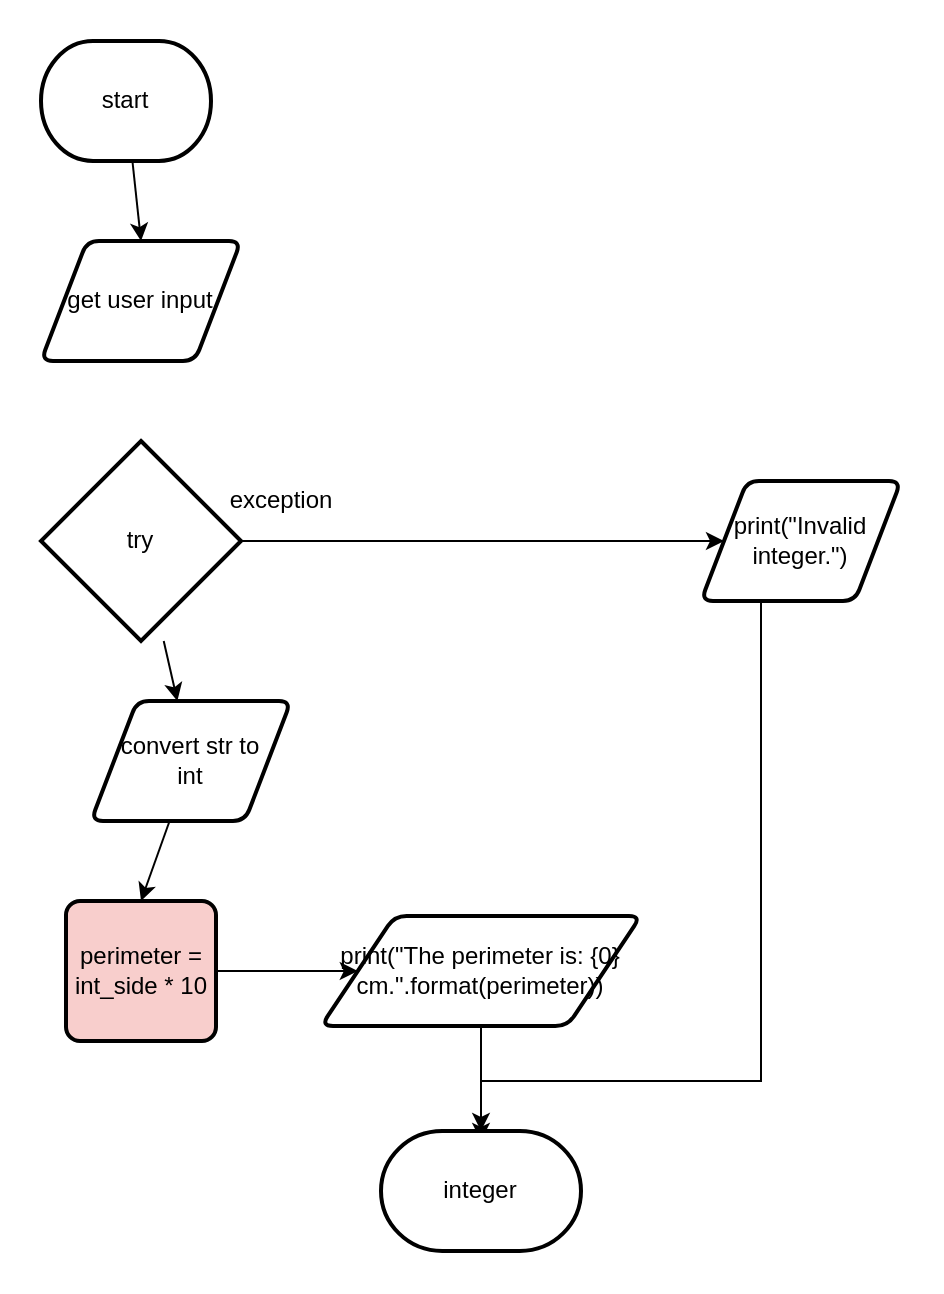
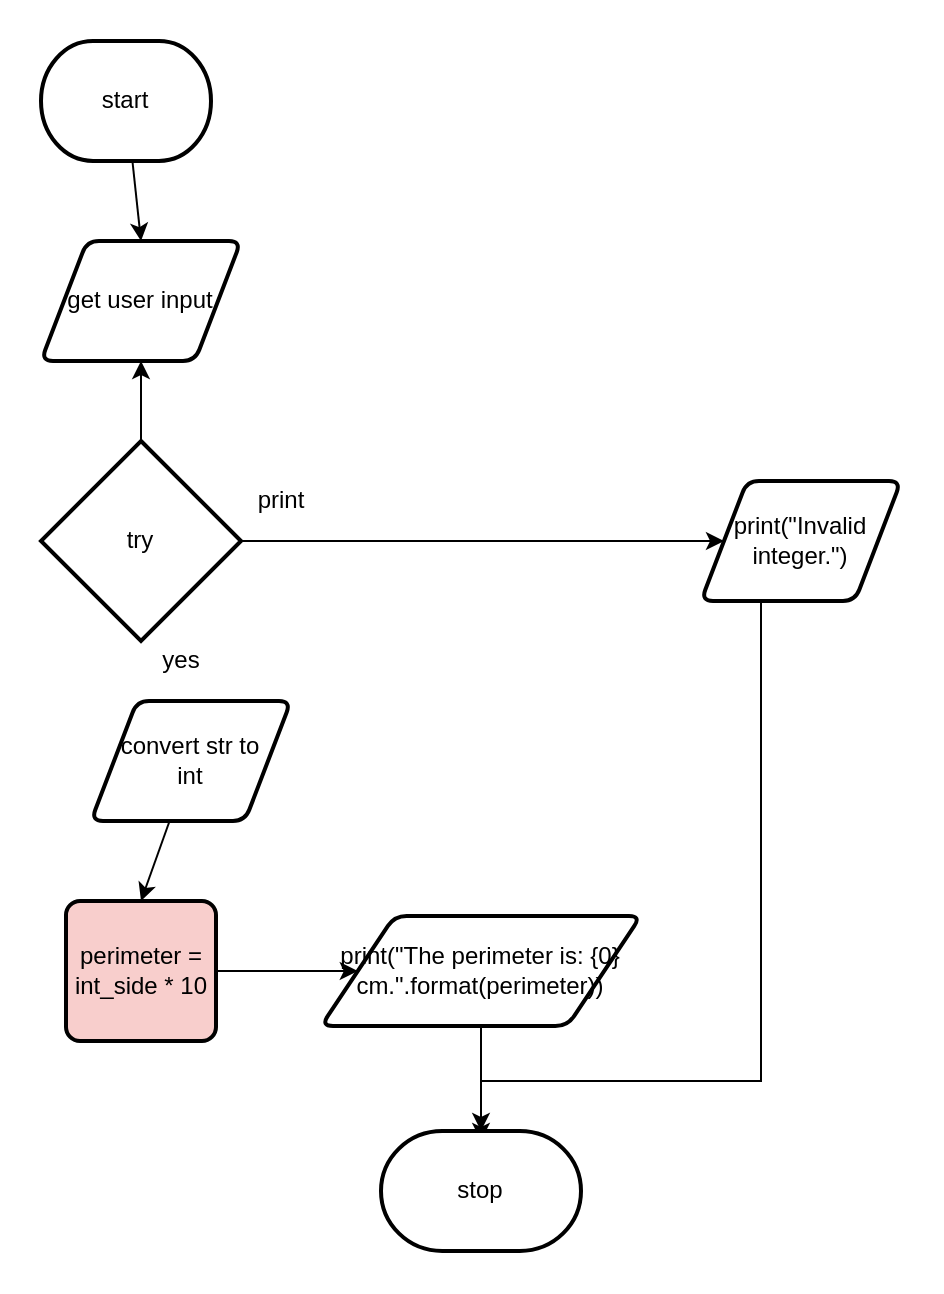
- <mxCell id="14" value="exception" style="text;html=1;align=center;verticalAlign=middle;resizable=0;points=[];autosize=1;strokeColor=none;fillColor=none;" parent="1" vertex="1"><mxGeometry x="105" y="240" width="70" height="20" as="geometry" /></mxCell>
+ <mxCell id="14" value="print" style="text;html=1;align=center;verticalAlign=middle;resizable=0;points=[];autosize=1;strokeColor=none;fillColor=none;" parent="1" vertex="1"><mxGeometry x="105" y="240" width="70" height="20" as="geometry" /></mxCell>
+ <mxCell id="15" value="yes" style="text;html=1;align=center;verticalAlign=middle;resizable=0;points=[];autosize=1;strokeColor=none;fillColor=none;" parent="1" vertex="1"><mxGeometry x="75" y="320" width="30" height="20" as="geometry" /></mxCell>
- <mxCell id="6" style="edgeStyle=none;html=1;" parent="1" source="8" target="10" edge="1"><mxGeometry relative="1" as="geometry" /></mxCell>
+ <mxCell id="6" style="edgeStyle=none;html=1;" parent="1" source="8" target="5" edge="1"><mxGeometry relative="1" as="geometry" /></mxCell>
- <mxCell id="13" value="integer" style="strokeWidth=2;html=1;shape=mxgraph.flowchart.terminator;whiteSpace=wrap;" parent="1" vertex="1"><mxGeometry x="190" y="565" width="100" height="60" as="geometry" /></mxCell>
+ <mxCell id="13" value="stop" style="strokeWidth=2;html=1;shape=mxgraph.flowchart.terminator;whiteSpace=wrap;" parent="1" vertex="1"><mxGeometry x="190" y="565" width="100" height="60" as="geometry" /></mxCell>
